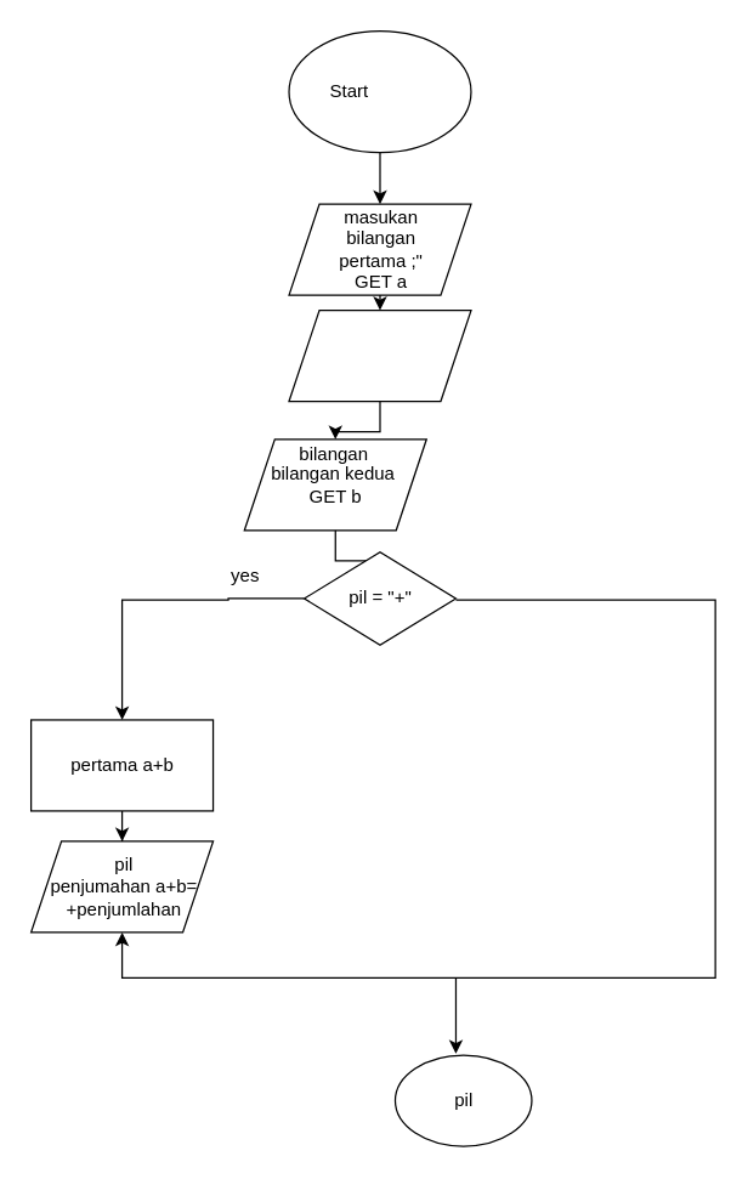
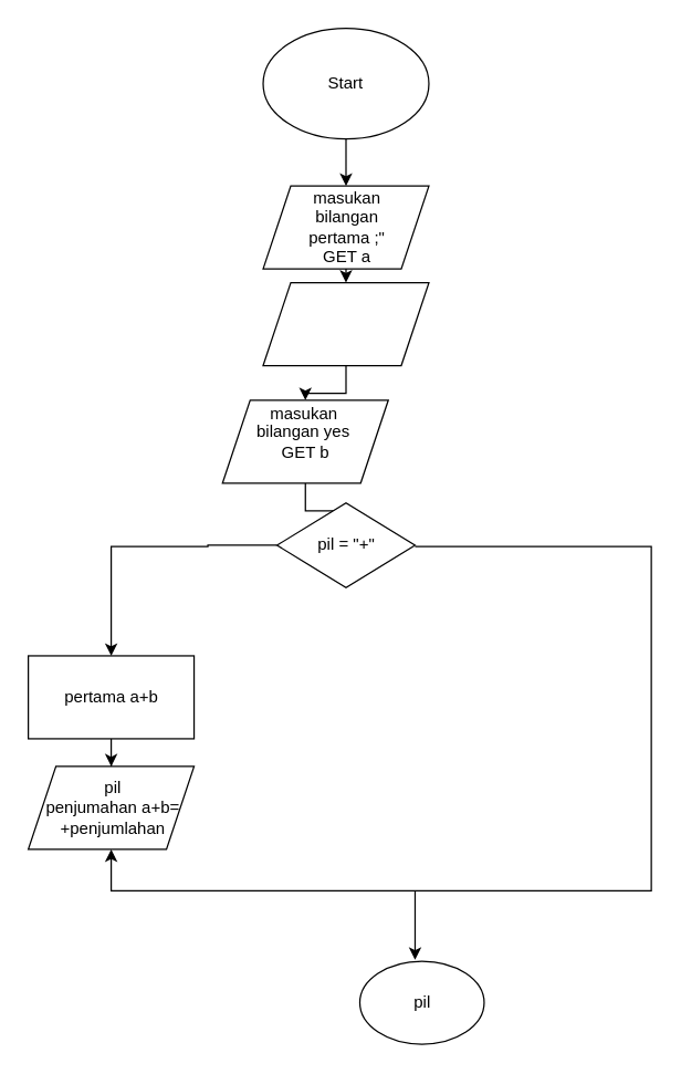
- <mxCell id="18" value="Start" style="text;html=1;strokeColor=none;fillColor=none;align=center;verticalAlign=middle;whiteSpace=wrap;rounded=0;" vertex="1" parent="1"><mxGeometry x="200" y="45" width="60" height="30" as="geometry" /></mxCell>
+ <mxCell id="18" value="Start" style="text;html=1;strokeColor=none;fillColor=none;align=center;verticalAlign=middle;whiteSpace=wrap;rounded=0;" vertex="1" parent="1"><mxGeometry x="220" y="45" width="60" height="30" as="geometry" /></mxCell>
- <mxCell id="20" value="bilangan&amp;nbsp;" style="text;html=1;align=center;verticalAlign=middle;resizable=0;points=[];autosize=1;strokeColor=none;fillColor=none;" vertex="1" parent="1"><mxGeometry x="180.62" y="284" width="80" height="30" as="geometry" /></mxCell>
+ <mxCell id="20" value="masukan&amp;nbsp;" style="text;html=1;align=center;verticalAlign=middle;resizable=0;points=[];autosize=1;strokeColor=none;fillColor=none;" vertex="1" parent="1"><mxGeometry x="180.62" y="284" width="80" height="30" as="geometry" /></mxCell>
- <mxCell id="9" value="bilangan kedua&amp;nbsp;&lt;br&gt;GET b" style="shape=parallelogram;perimeter=parallelogramPerimeter;whiteSpace=wrap;html=1;fixedSize=1;" vertex="1" parent="1"><mxGeometry x="160.62" y="289" width="120" height="60" as="geometry" /></mxCell>
+ <mxCell id="9" value="bilangan yes&amp;nbsp;&lt;br&gt;GET b" style="shape=parallelogram;perimeter=parallelogramPerimeter;whiteSpace=wrap;html=1;fixedSize=1;" vertex="1" parent="1"><mxGeometry x="160.62" y="289" width="120" height="60" as="geometry" /></mxCell>
- <mxCell id="22" value="yes" style="text;html=1;align=center;verticalAlign=middle;resizable=0;points=[];autosize=1;strokeColor=none;fillColor=none;" vertex="1" parent="1"><mxGeometry x="140.62" y="364" width="40" height="30" as="geometry" /></mxCell>
